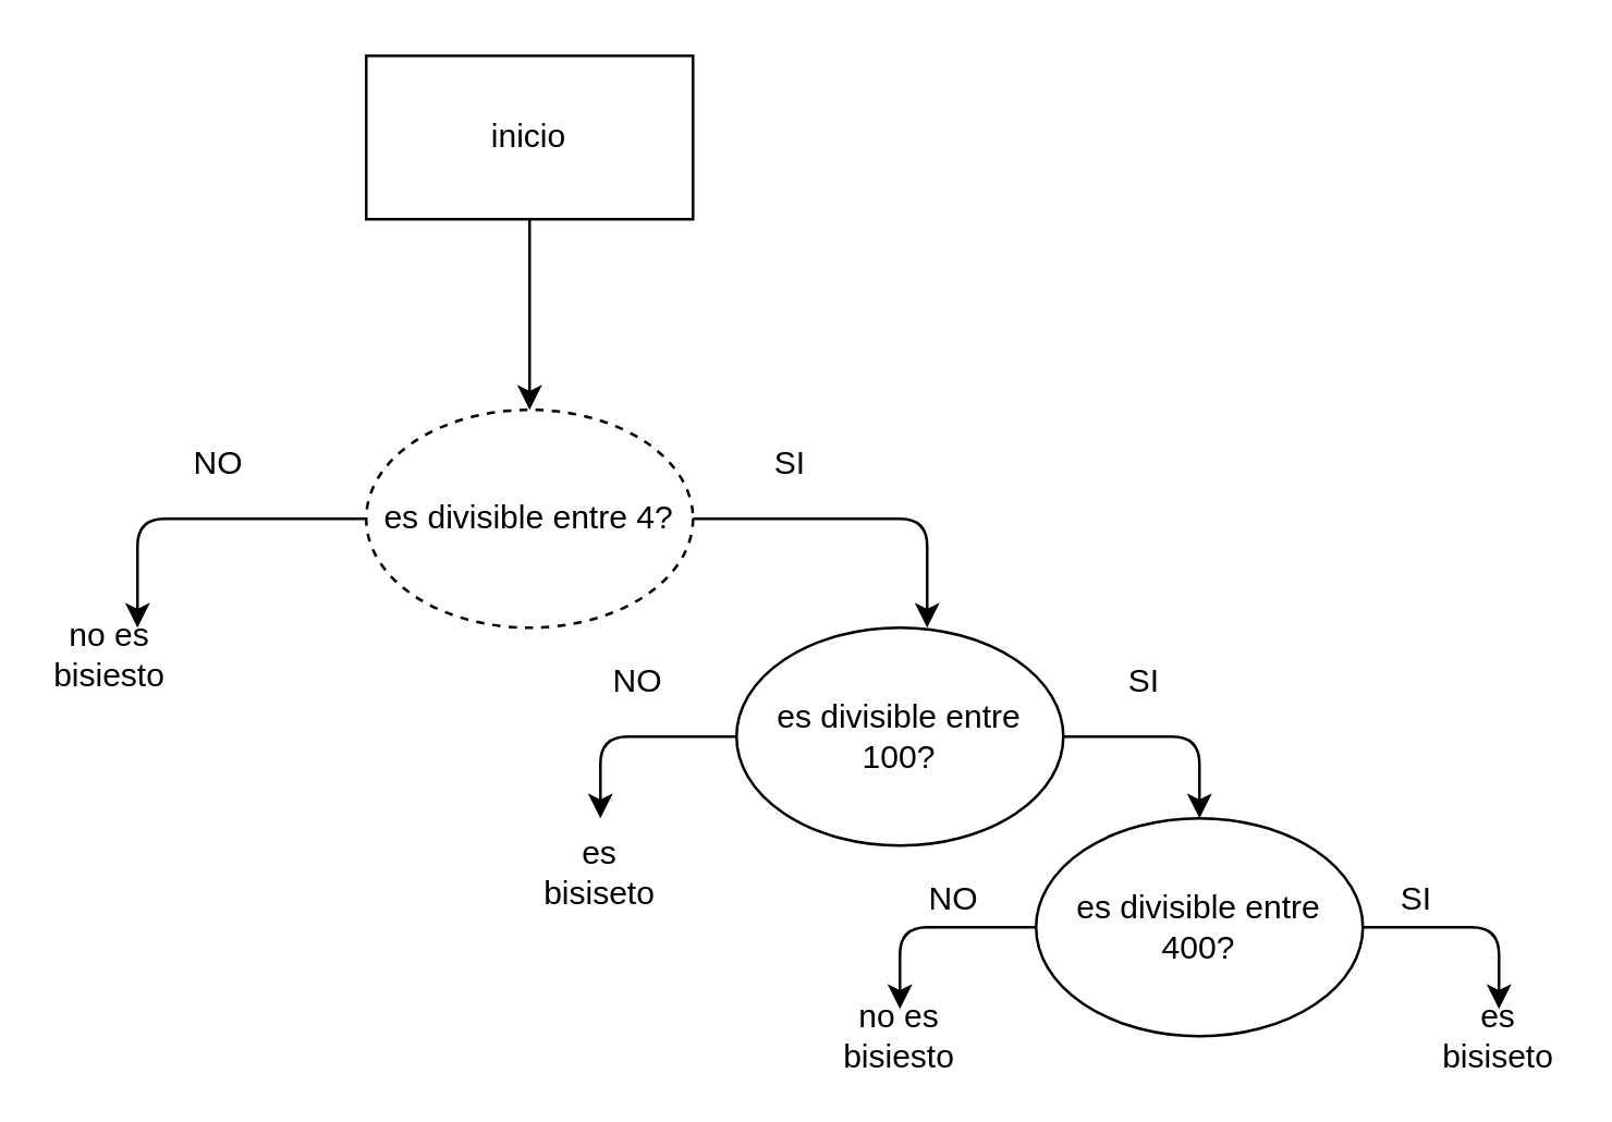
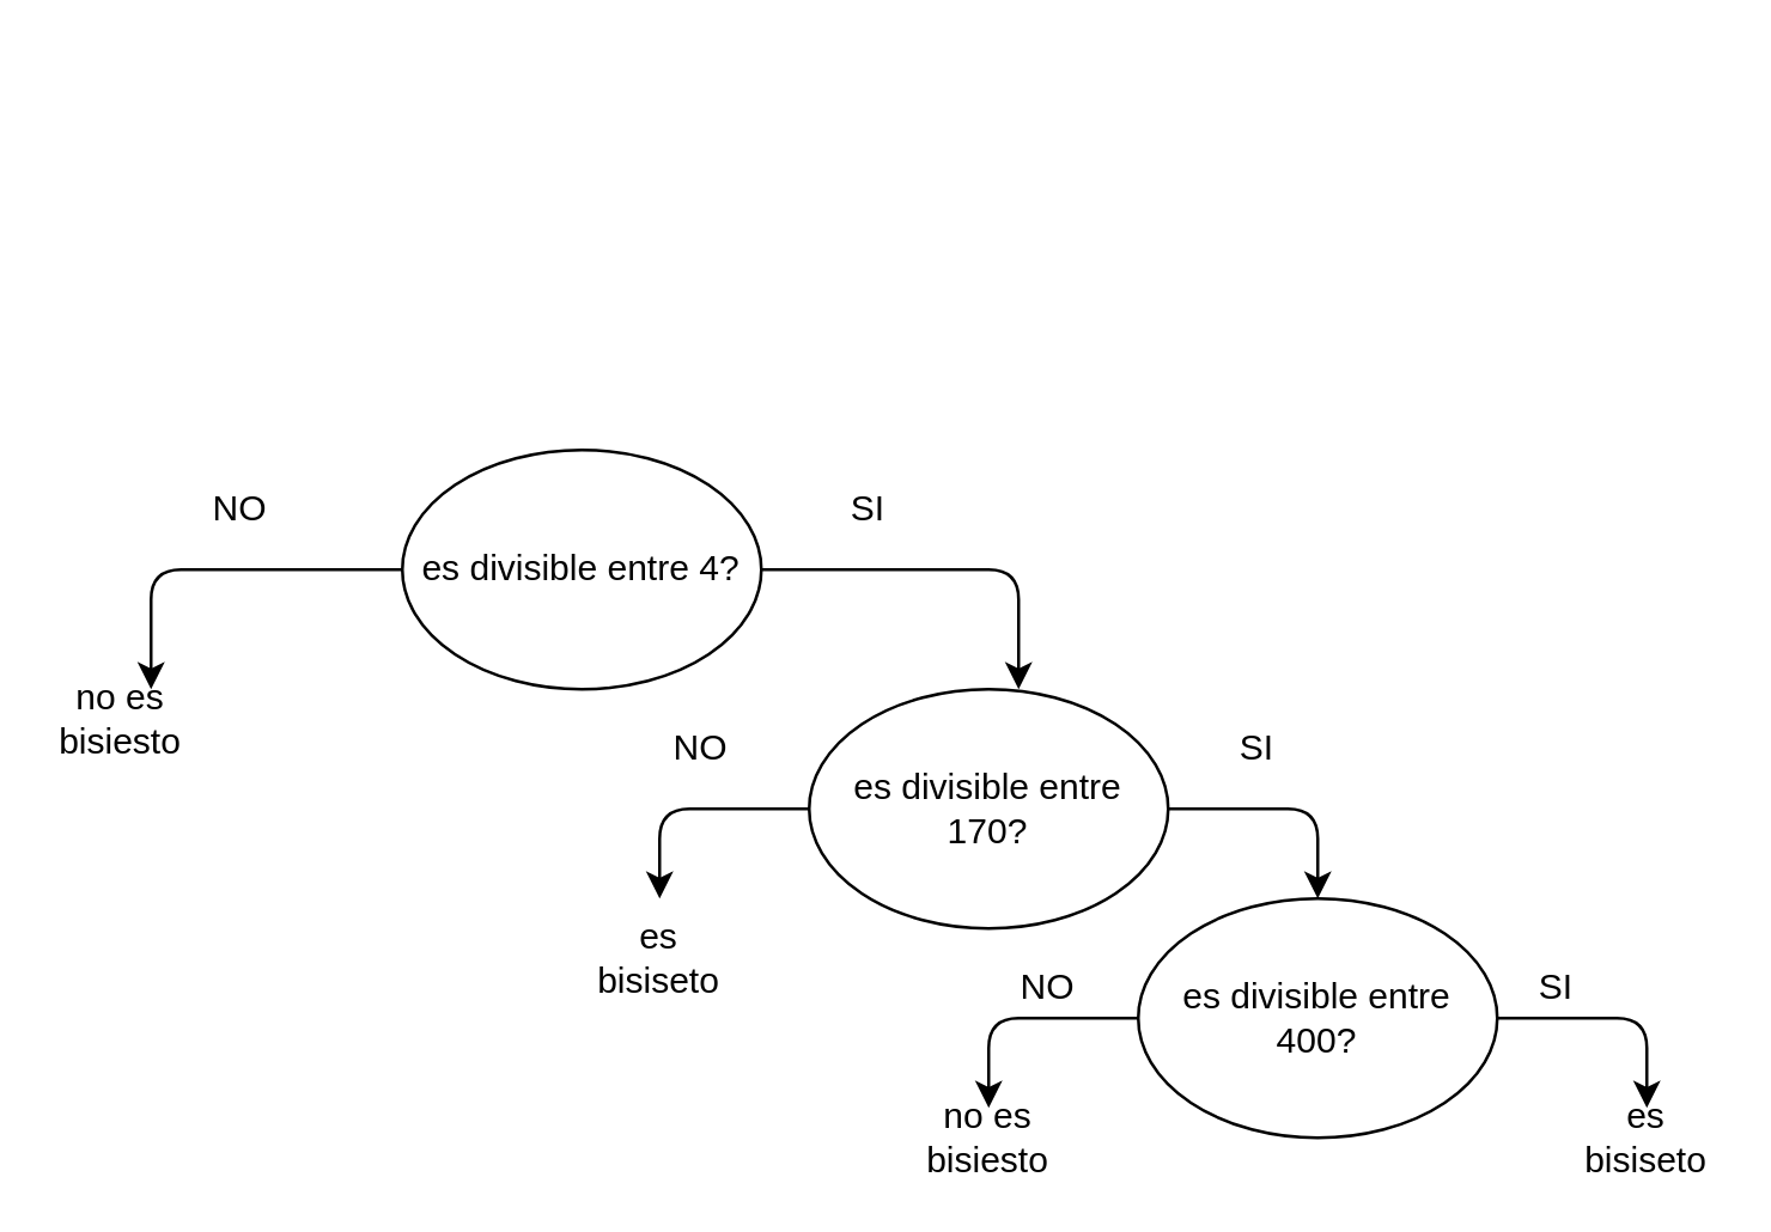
- <mxCell id="3" value="inicio" style="rounded=0;whiteSpace=wrap;html=1;" vertex="1" parent="1"><mxGeometry x="134" y="20" width="120" height="60" as="geometry" /></mxCell>
- <mxCell id="4" value="" style="endArrow=classic;html=1;entryX=0.5;entryY=0;entryDx=0;entryDy=0;exitX=0.5;exitY=1;exitDx=0;exitDy=0;" edge="1" parent="1" source="3" target="2"><mxGeometry width="50" height="50" relative="1" as="geometry"><mxPoint x="220" y="160" as="sourcePoint" /><mxPoint x="194" y="140" as="targetPoint" /></mxGeometry></mxCell>
- <mxCell id="2" value="es divisible entre 4?" style="ellipse;whiteSpace=wrap;html=1;dashed=1;" vertex="1" parent="1"><mxGeometry x="134" y="150" width="120" height="80" as="geometry" /></mxCell>
+ <mxCell id="2" value="es divisible entre 4?" style="ellipse;whiteSpace=wrap;html=1;" vertex="1" parent="1"><mxGeometry x="134" y="150" width="120" height="80" as="geometry" /></mxCell>
- <mxCell id="9" value="es divisible entre 100?" style="ellipse;whiteSpace=wrap;html=1;" vertex="1" parent="1"><mxGeometry x="270" y="230" width="120" height="80" as="geometry" /></mxCell>
+ <mxCell id="9" value="es divisible entre 170?" style="ellipse;whiteSpace=wrap;html=1;" vertex="1" parent="1"><mxGeometry x="270" y="230" width="120" height="80" as="geometry" /></mxCell>
